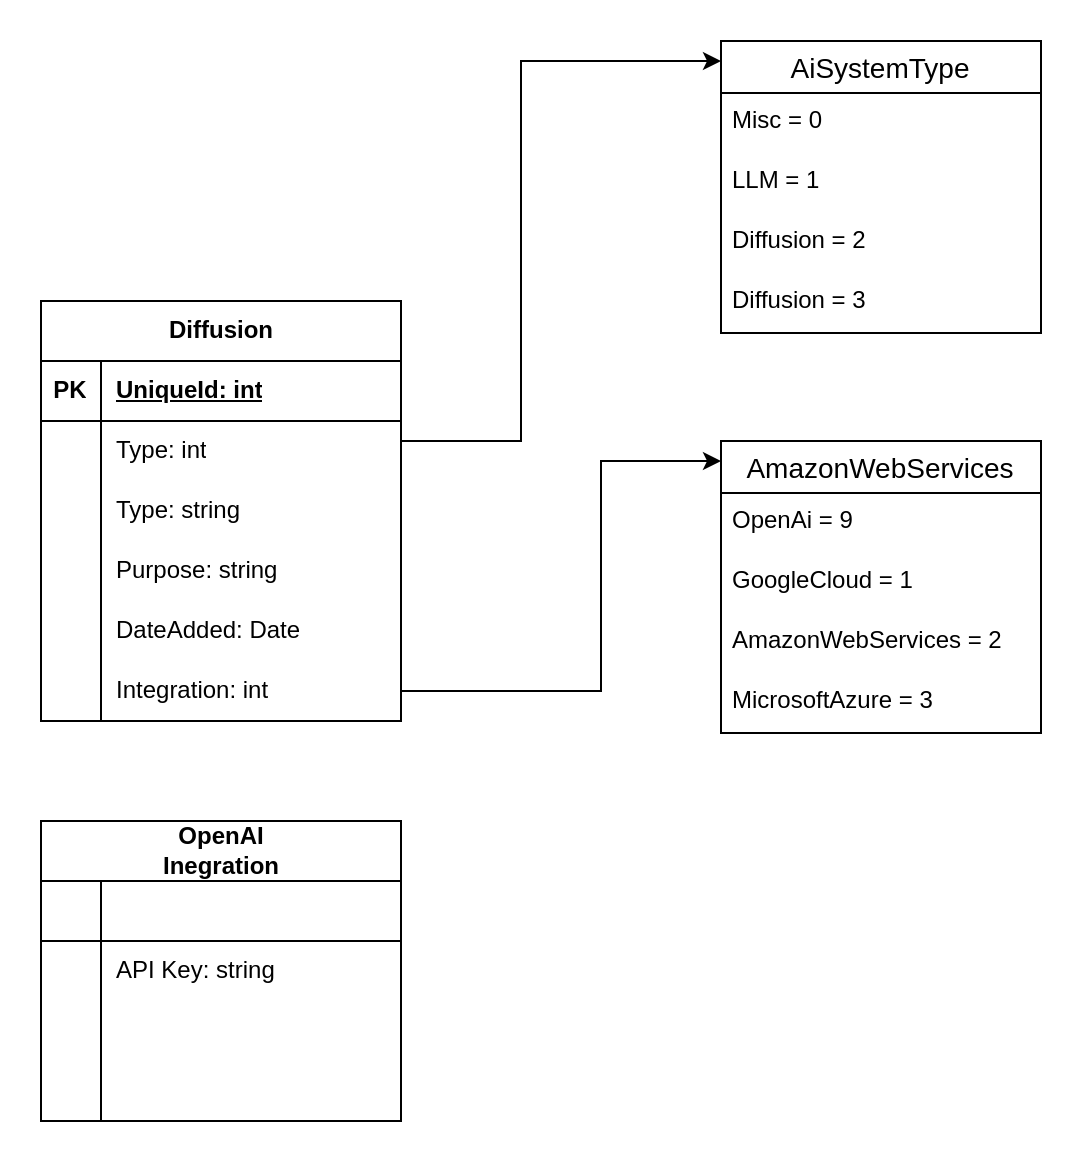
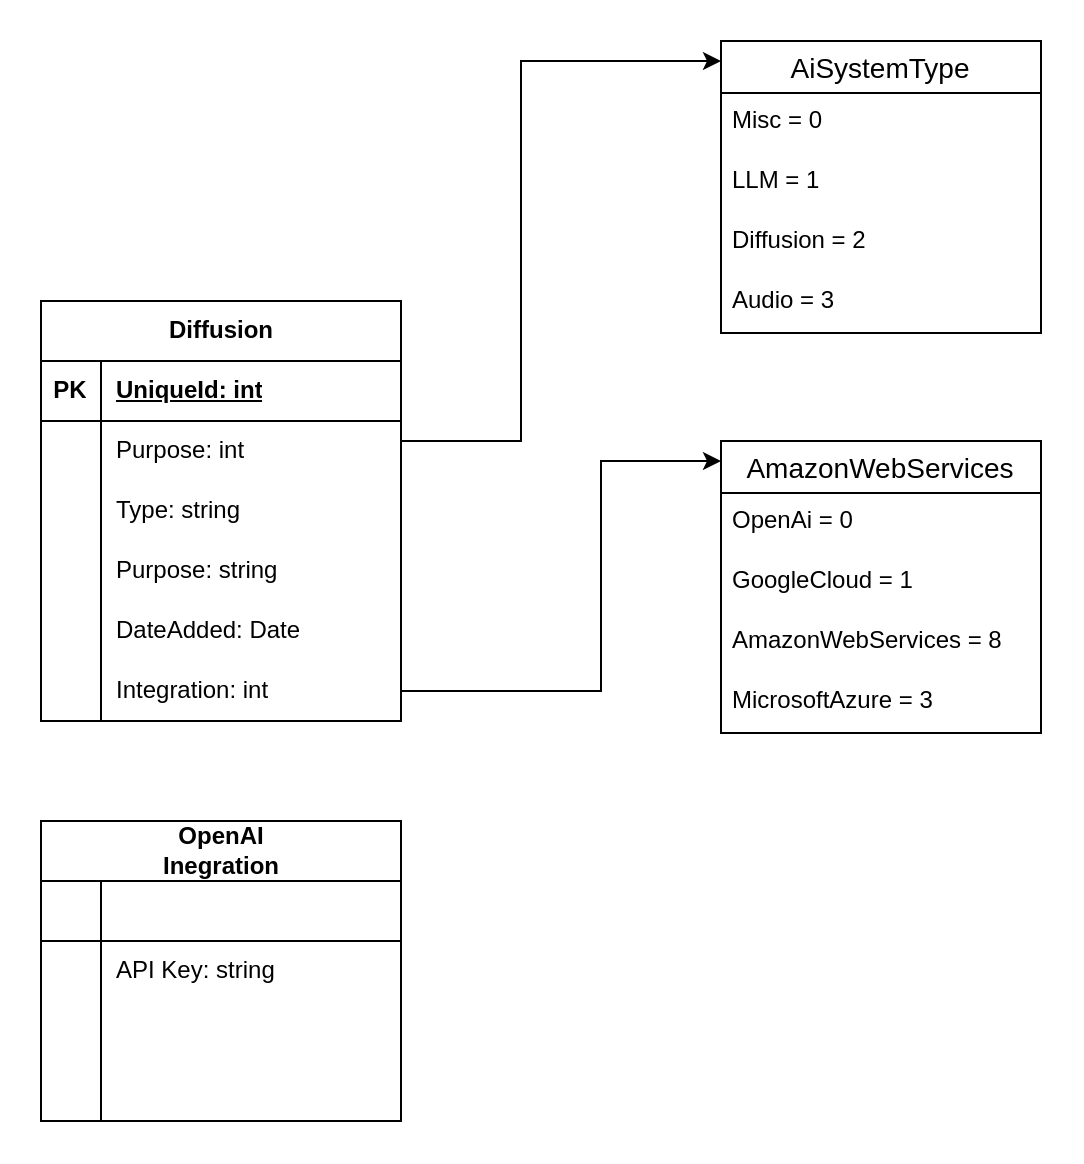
- <mxCell id="25" value="Diffusion = 3" style="text;strokeColor=none;fillColor=none;spacingLeft=4;spacingRight=4;overflow=hidden;rotatable=0;points=[[0,0.5],[1,0.5]];portConstraint=eastwest;fontSize=12;whiteSpace=wrap;html=1;" vertex="1" parent="21"><mxGeometry y="116" width="160" height="30" as="geometry" /></mxCell>
+ <mxCell id="25" value="Audio = 3" style="text;strokeColor=none;fillColor=none;spacingLeft=4;spacingRight=4;overflow=hidden;rotatable=0;points=[[0,0.5],[1,0.5]];portConstraint=eastwest;fontSize=12;whiteSpace=wrap;html=1;" vertex="1" parent="21"><mxGeometry y="116" width="160" height="30" as="geometry" /></mxCell>
- <mxCell id="8" value="Type: int" style="shape=partialRectangle;connectable=0;fillColor=none;top=0;left=0;bottom=0;right=0;align=left;spacingLeft=6;overflow=hidden;whiteSpace=wrap;html=1;" vertex="1" parent="6"><mxGeometry x="30" width="150" height="30" as="geometry"><mxRectangle width="150" height="30" as="alternateBounds" /></mxGeometry></mxCell>
+ <mxCell id="8" value="Purpose: int" style="shape=partialRectangle;connectable=0;fillColor=none;top=0;left=0;bottom=0;right=0;align=left;spacingLeft=6;overflow=hidden;whiteSpace=wrap;html=1;" vertex="1" parent="6"><mxGeometry x="30" width="150" height="30" as="geometry"><mxRectangle width="150" height="30" as="alternateBounds" /></mxGeometry></mxCell>
- <mxCell id="28" value="OpenAi = 9" style="text;strokeColor=none;fillColor=none;spacingLeft=4;spacingRight=4;overflow=hidden;rotatable=0;points=[[0,0.5],[1,0.5]];portConstraint=eastwest;fontSize=12;whiteSpace=wrap;html=1;" vertex="1" parent="27"><mxGeometry y="26" width="160" height="30" as="geometry" /></mxCell>
+ <mxCell id="28" value="OpenAi = 0" style="text;strokeColor=none;fillColor=none;spacingLeft=4;spacingRight=4;overflow=hidden;rotatable=0;points=[[0,0.5],[1,0.5]];portConstraint=eastwest;fontSize=12;whiteSpace=wrap;html=1;" vertex="1" parent="27"><mxGeometry y="26" width="160" height="30" as="geometry" /></mxCell>
- <mxCell id="30" value="AmazonWebServices = 2" style="text;strokeColor=none;fillColor=none;spacingLeft=4;spacingRight=4;overflow=hidden;rotatable=0;points=[[0,0.5],[1,0.5]];portConstraint=eastwest;fontSize=12;whiteSpace=wrap;html=1;" vertex="1" parent="27"><mxGeometry y="86" width="160" height="30" as="geometry" /></mxCell>
+ <mxCell id="30" value="AmazonWebServices = 8" style="text;strokeColor=none;fillColor=none;spacingLeft=4;spacingRight=4;overflow=hidden;rotatable=0;points=[[0,0.5],[1,0.5]];portConstraint=eastwest;fontSize=12;whiteSpace=wrap;html=1;" vertex="1" parent="27"><mxGeometry y="86" width="160" height="30" as="geometry" /></mxCell>
